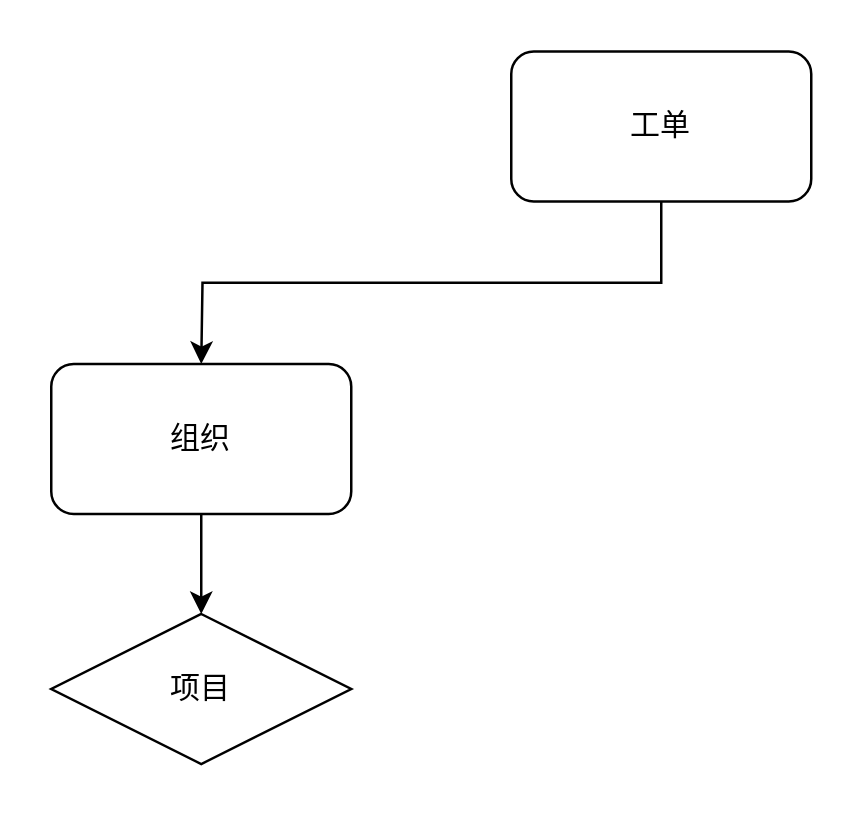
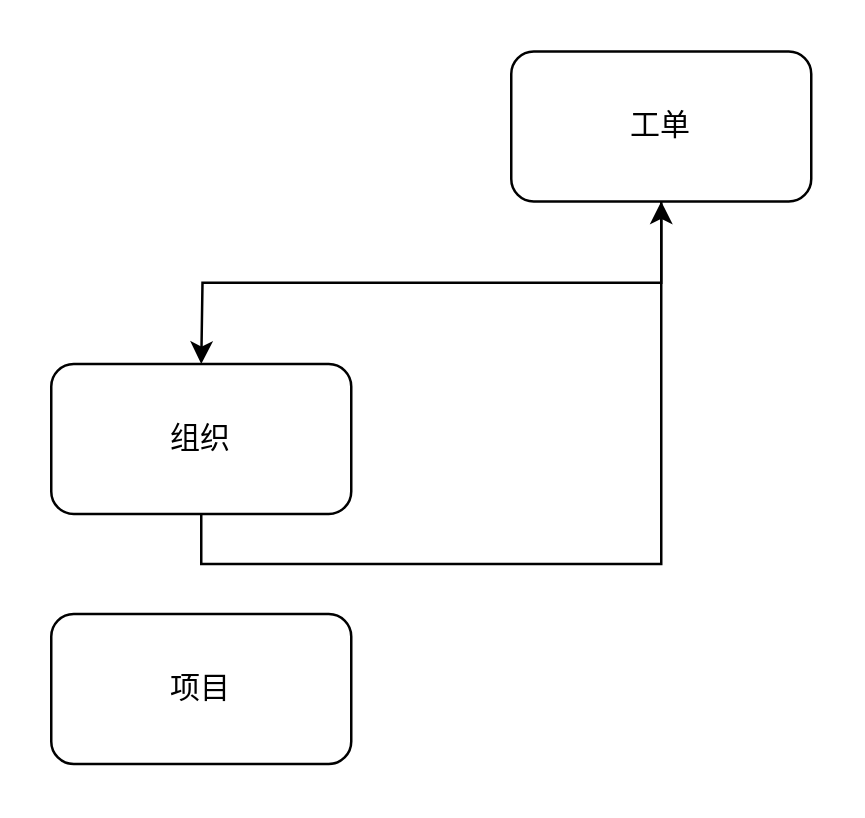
- <mxCell id="4" style="edgeStyle=orthogonalEdgeStyle;rounded=0;orthogonalLoop=1;jettySize=auto;html=1;exitX=0.5;exitY=1;exitDx=0;exitDy=0;" edge="1" parent="1" source="5" target="6"><mxGeometry relative="1" as="geometry" /></mxCell>
+ <mxCell id="4" style="edgeStyle=orthogonalEdgeStyle;rounded=0;orthogonalLoop=1;jettySize=auto;html=1;exitX=0.5;exitY=1;exitDx=0;exitDy=0;" edge="1" parent="1" source="5" target="3"><mxGeometry relative="1" as="geometry" /></mxCell>
- <mxCell id="6" value="项目" style="rhombus;whiteSpace=wrap;html=1;" vertex="1" parent="1"><mxGeometry x="20" y="245" width="120" height="60" as="geometry" /></mxCell>
+ <mxCell id="6" value="项目" style="rounded=1;whiteSpace=wrap;html=1;" vertex="1" parent="1"><mxGeometry x="20" y="245" width="120" height="60" as="geometry" /></mxCell>
